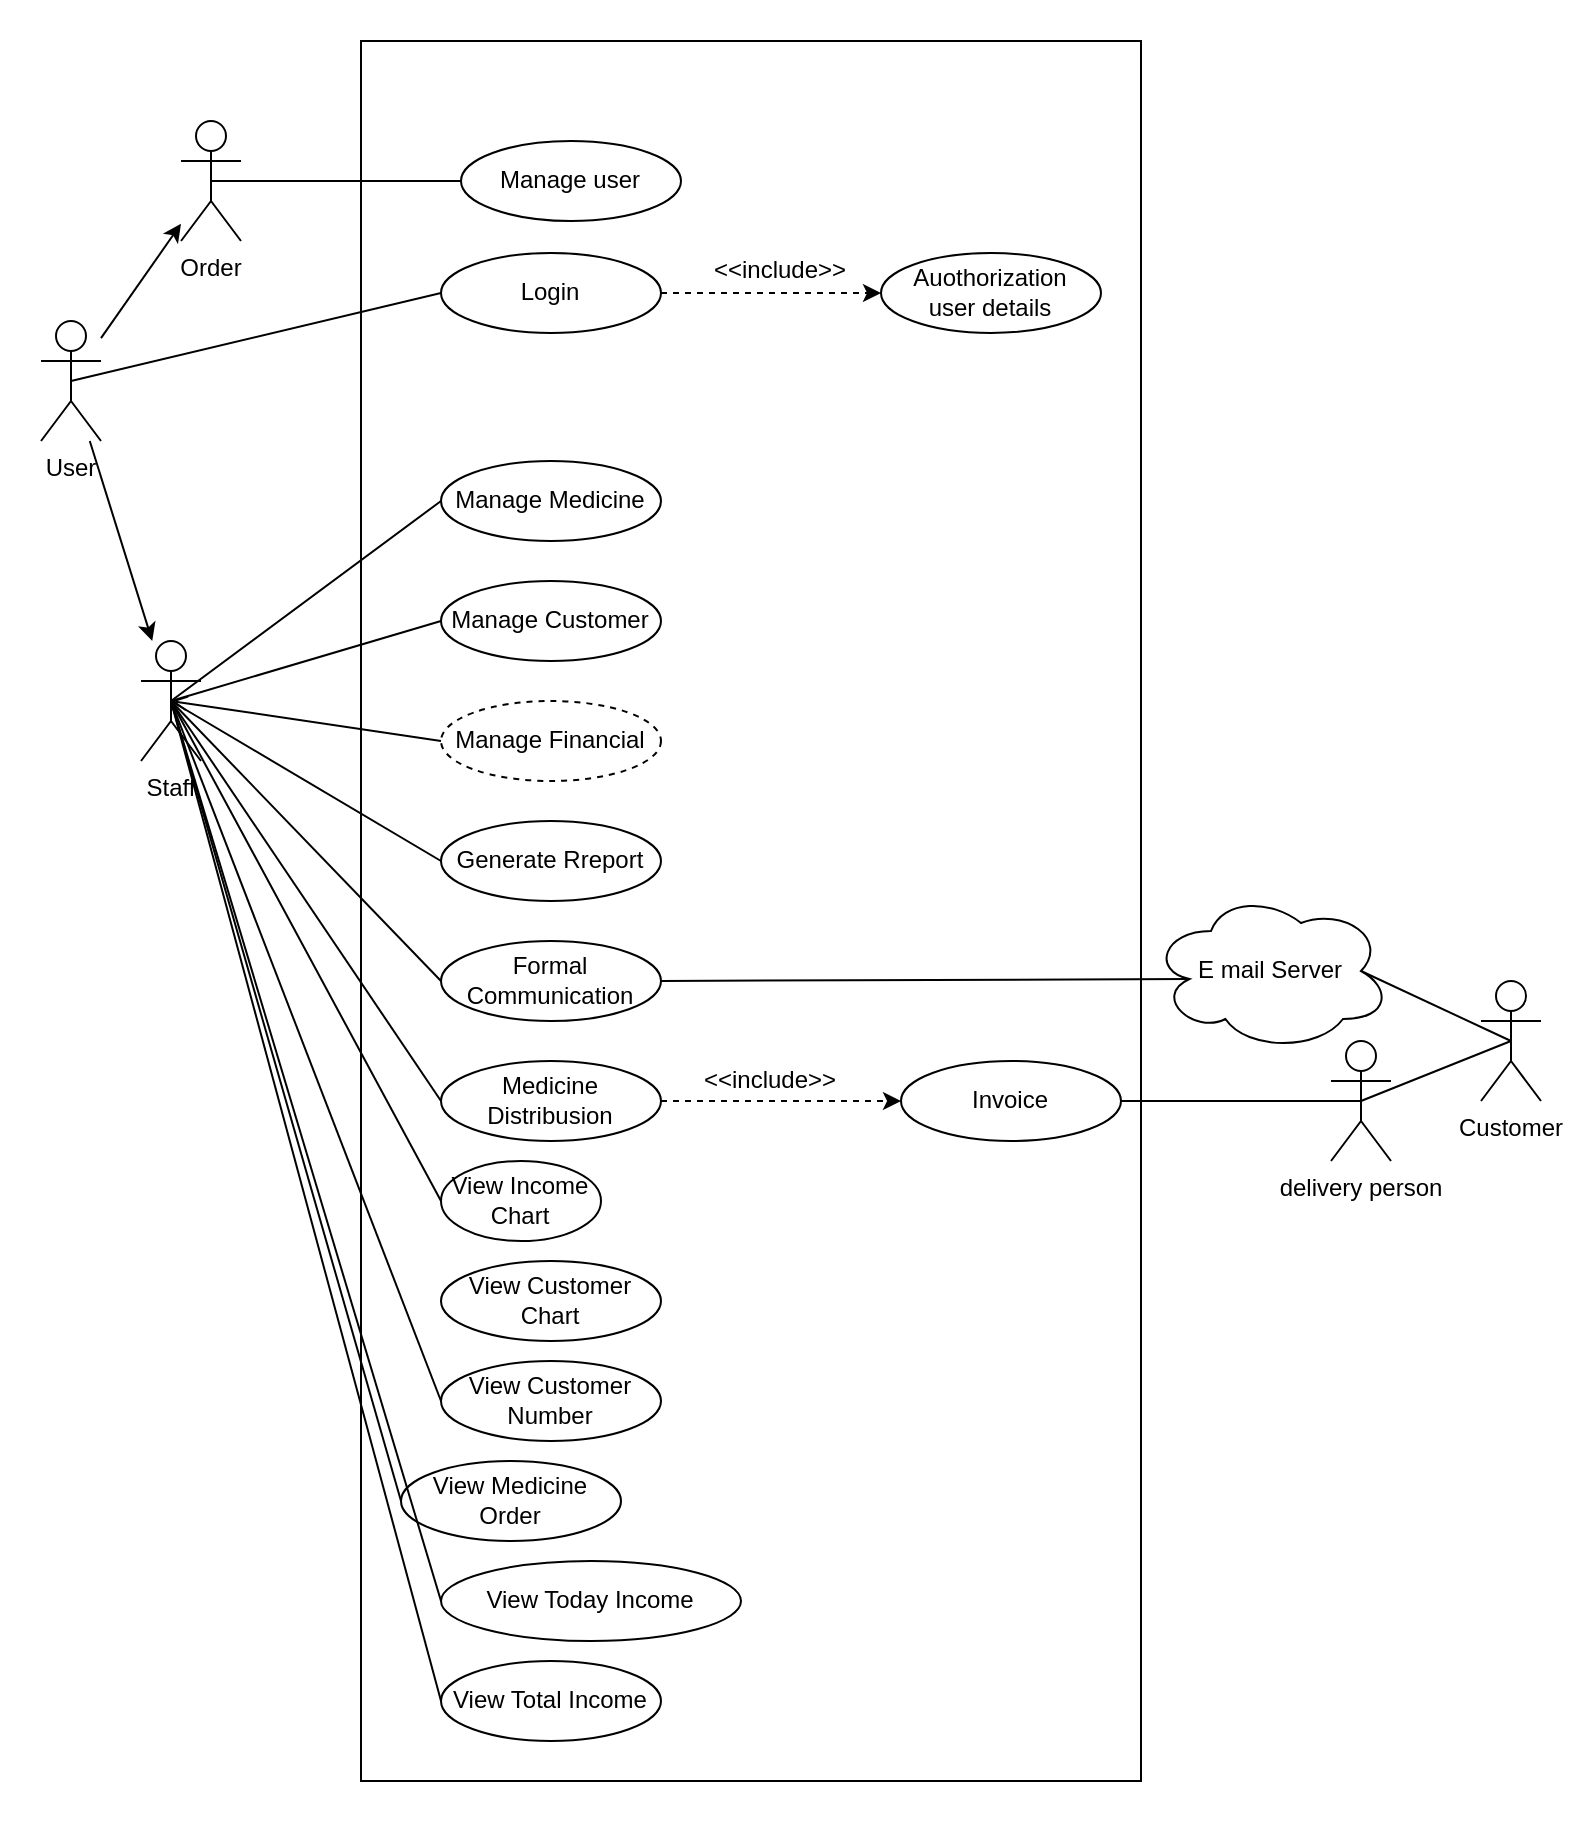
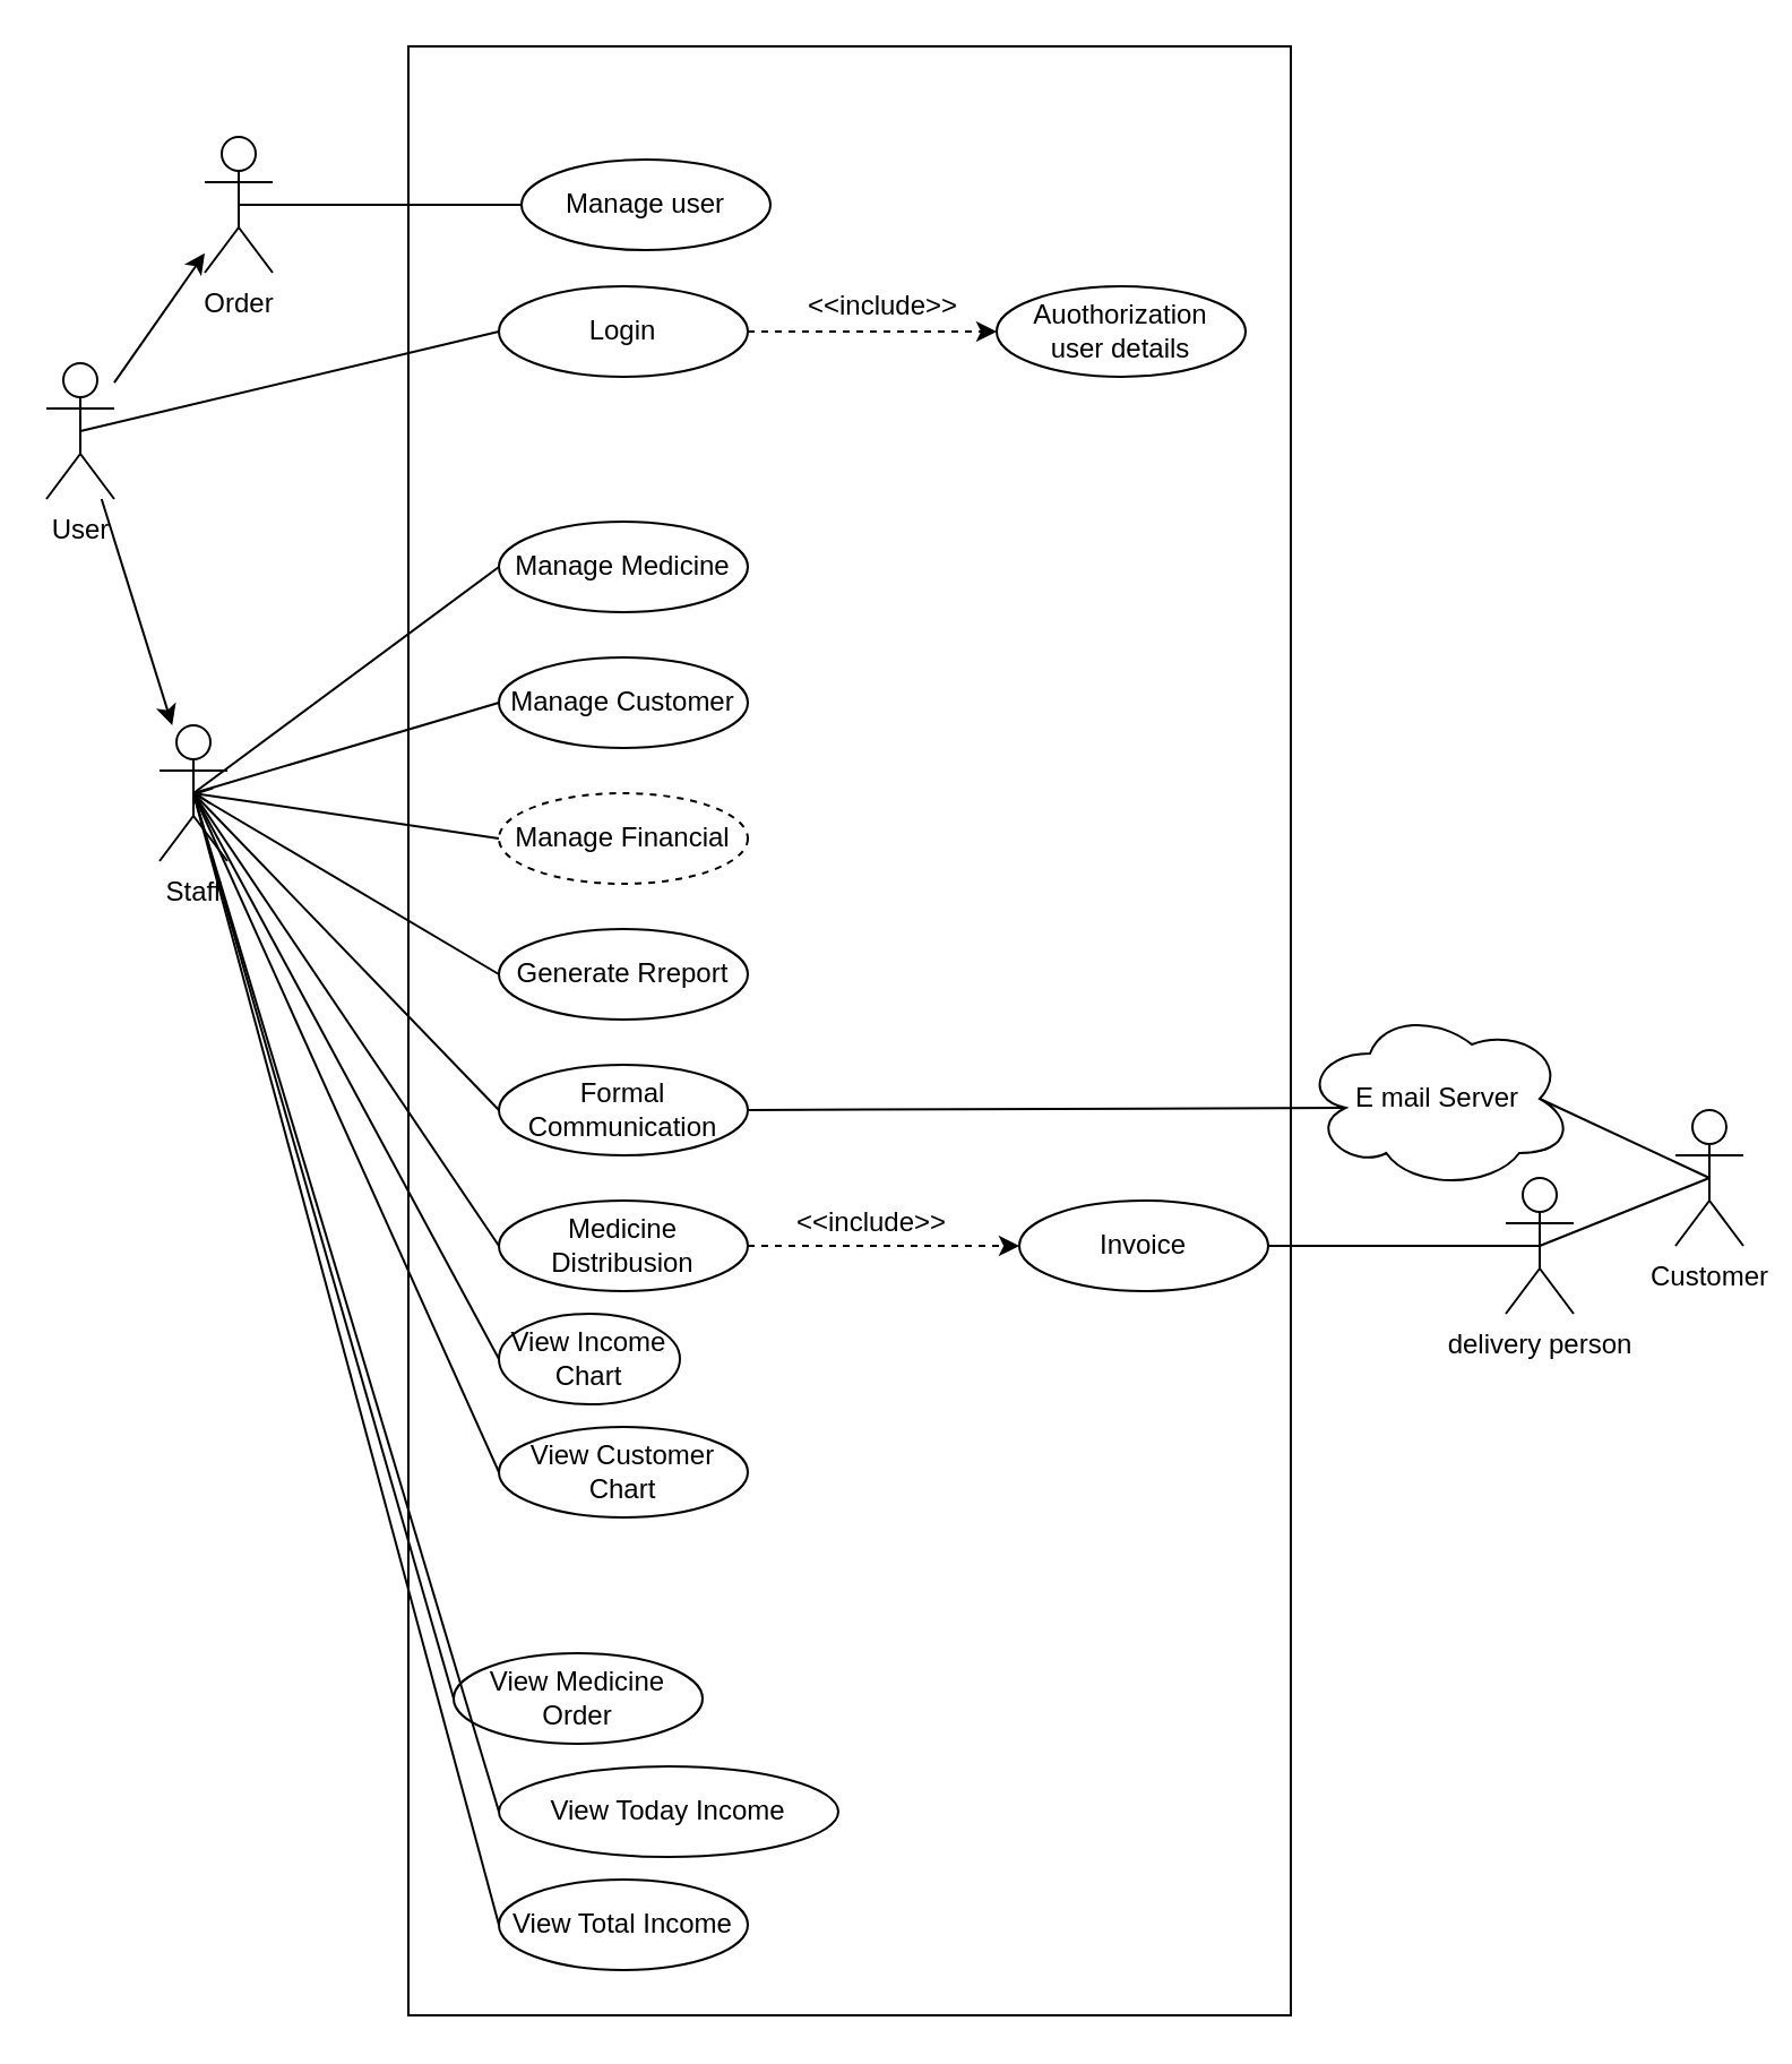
+ <mxCell id="44" style="rounded=0;orthogonalLoop=1;jettySize=auto;html=1;exitX=0;exitY=0.5;exitDx=0;exitDy=0;endArrow=none;endFill=0;entryX=0.5;entryY=0.5;entryDx=0;entryDy=0;entryPerimeter=0;" edge="1" parent="1" source="38" target="11"><mxGeometry relative="1" as="geometry"><mxPoint x="230" y="610" as="sourcePoint" /><mxPoint x="90" y="350" as="targetPoint" /></mxGeometry></mxCell>
- <mxCell id="47" style="rounded=0;orthogonalLoop=1;jettySize=auto;html=1;exitX=0;exitY=0.5;exitDx=0;exitDy=0;entryX=0.5;entryY=0.5;entryDx=0;entryDy=0;entryPerimeter=0;endArrow=none;endFill=0;" edge="1" parent="1" source="39" target="11"><mxGeometry relative="1" as="geometry"><mxPoint x="260" y="640" as="sourcePoint" /><mxPoint x="135" y="400" as="targetPoint" /></mxGeometry></mxCell>
- <mxCell id="39" value="View Customer Number" style="ellipse;whiteSpace=wrap;html=1;" vertex="1" parent="1"><mxGeometry x="220" y="680" width="110" height="40" as="geometry" /></mxCell>
